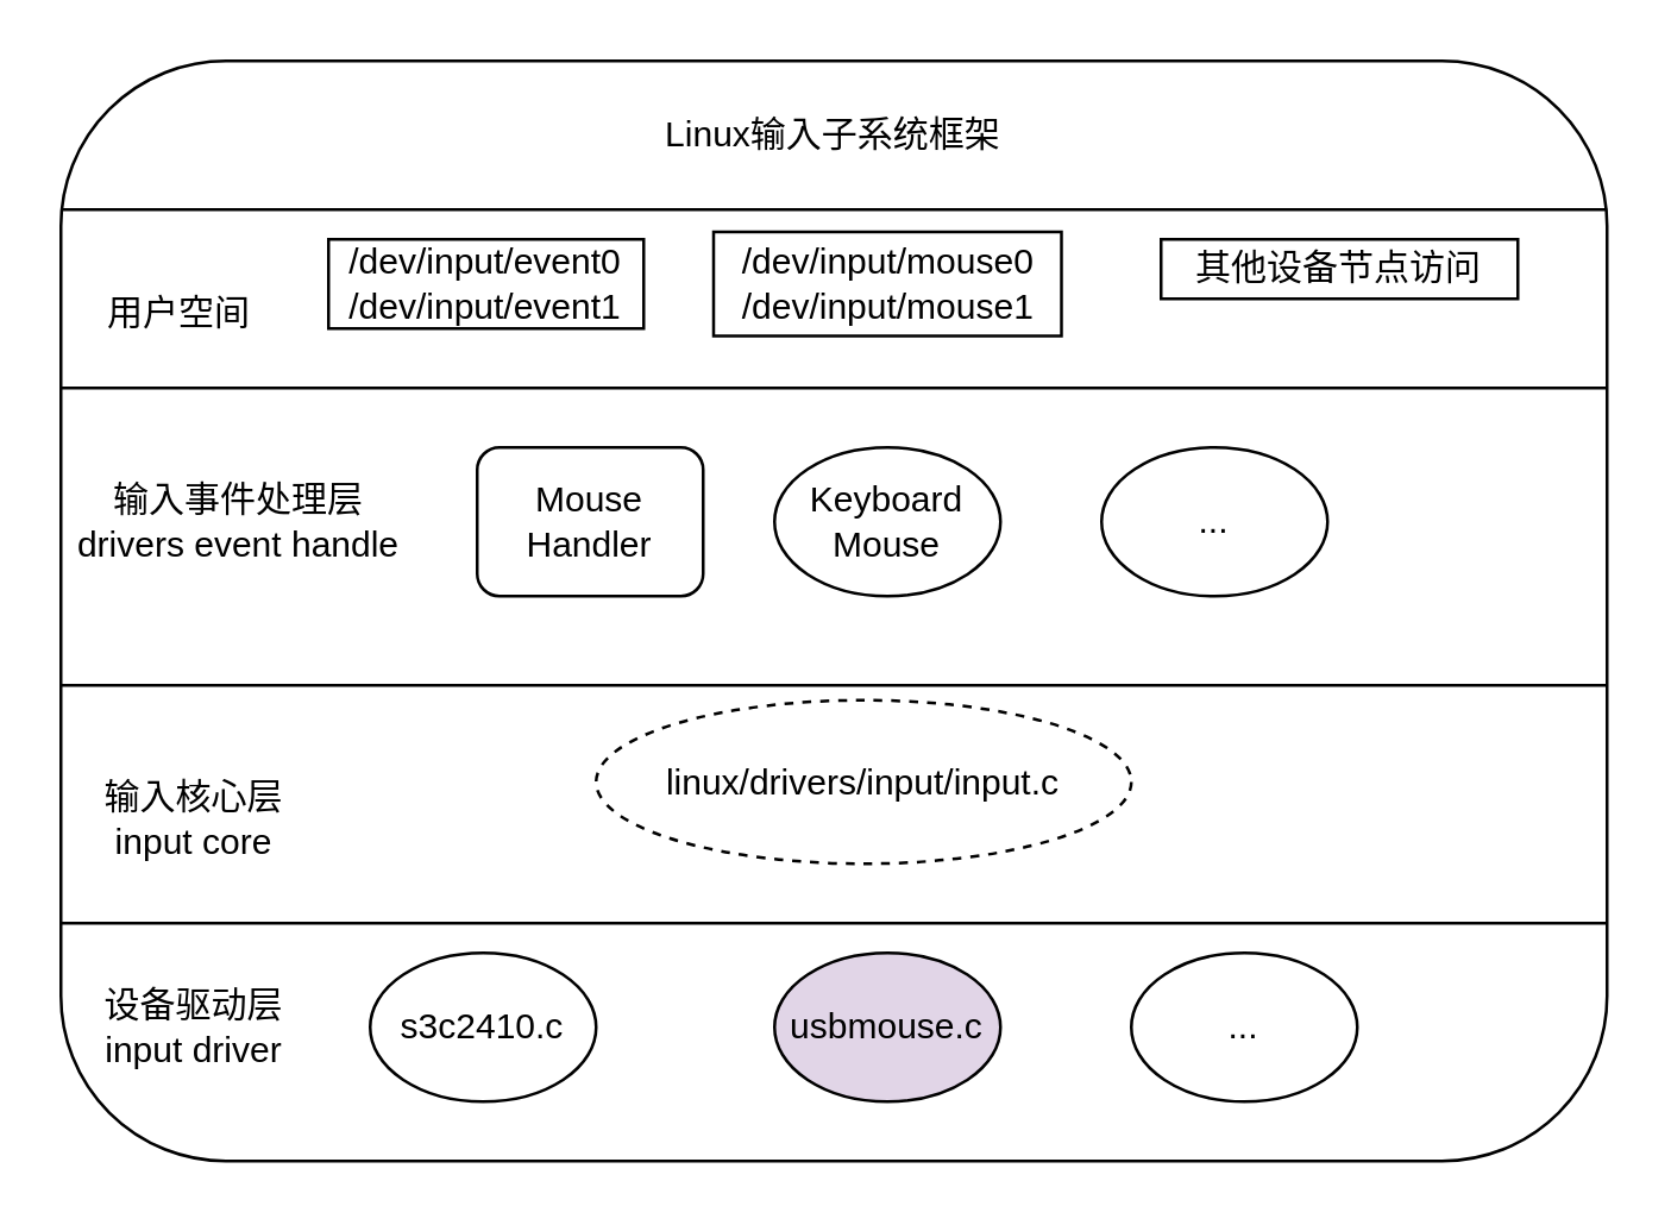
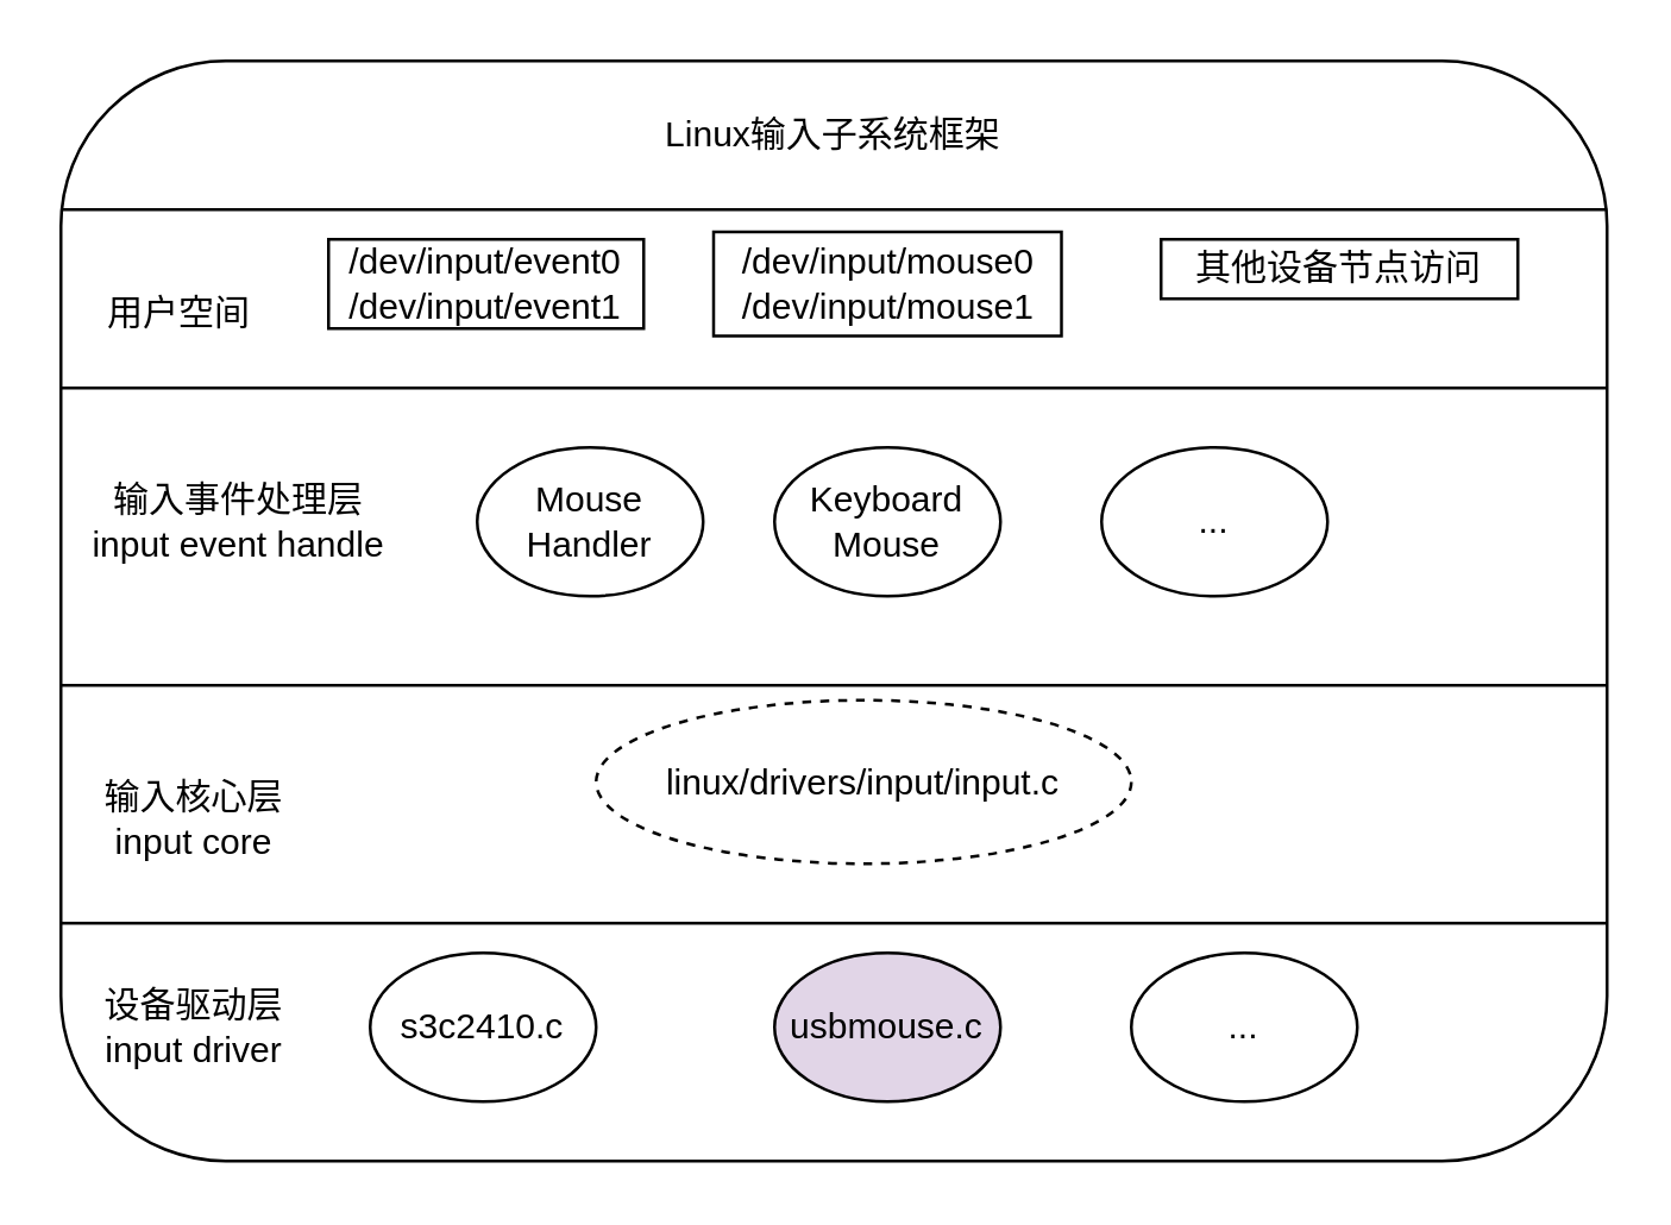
- <mxCell id="9" value="输入事件处理层&lt;br&gt;drivers event handle" style="text;strokeColor=none;align=center;fillColor=none;html=1;verticalAlign=middle;whiteSpace=wrap;rounded=0;movable=0;resizable=0;rotatable=0;deletable=0;editable=0;connectable=0;" vertex="1" parent="1"><mxGeometry x="20" y="150" width="120" height="50" as="geometry" /></mxCell>
+ <mxCell id="9" value="输入事件处理层&lt;br&gt;input event handle" style="text;strokeColor=none;align=center;fillColor=none;html=1;verticalAlign=middle;whiteSpace=wrap;rounded=0;movable=0;resizable=0;rotatable=0;deletable=0;editable=0;connectable=0;" vertex="1" parent="1"><mxGeometry x="20" y="150" width="120" height="50" as="geometry" /></mxCell>
- <mxCell id="16" value="Mouse Handler" style="whiteSpace=wrap;html=1;movable=0;resizable=0;rotatable=0;deletable=0;editable=0;connectable=0;rounded=1;" vertex="1" parent="1"><mxGeometry x="160" y="150" width="76" height="50" as="geometry" /></mxCell>
+ <mxCell id="16" value="Mouse Handler" style="ellipse;whiteSpace=wrap;html=1;movable=0;resizable=0;rotatable=0;deletable=0;editable=0;connectable=0;" vertex="1" parent="1"><mxGeometry x="160" y="150" width="76" height="50" as="geometry" /></mxCell>
